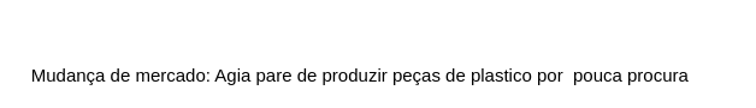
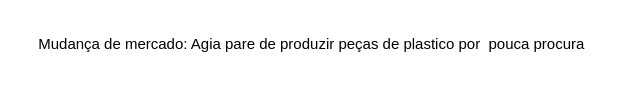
- <mxCell id="2" value="Mudança de mercado: Agia pare de produzir peças de plastico por&amp;nbsp; pouca procura&amp;nbsp;" style="text;html=1;align=center;verticalAlign=middle;resizable=0;points=[];autosize=1;strokeColor=none;fillColor=none;" vertex="1" parent="1"><mxGeometry x="10" y="35" width="460" height="30" as="geometry" /></mxCell>
+ <mxCell id="2" value="Mudança de mercado: Agia pare de produzir peças de plastico por&amp;nbsp; pouca procura&amp;nbsp;" style="text;html=1;align=center;verticalAlign=middle;resizable=0;points=[];autosize=1;strokeColor=none;fillColor=none;" vertex="1" parent="1"><mxGeometry x="20" y="20" width="460" height="30" as="geometry" /></mxCell>
